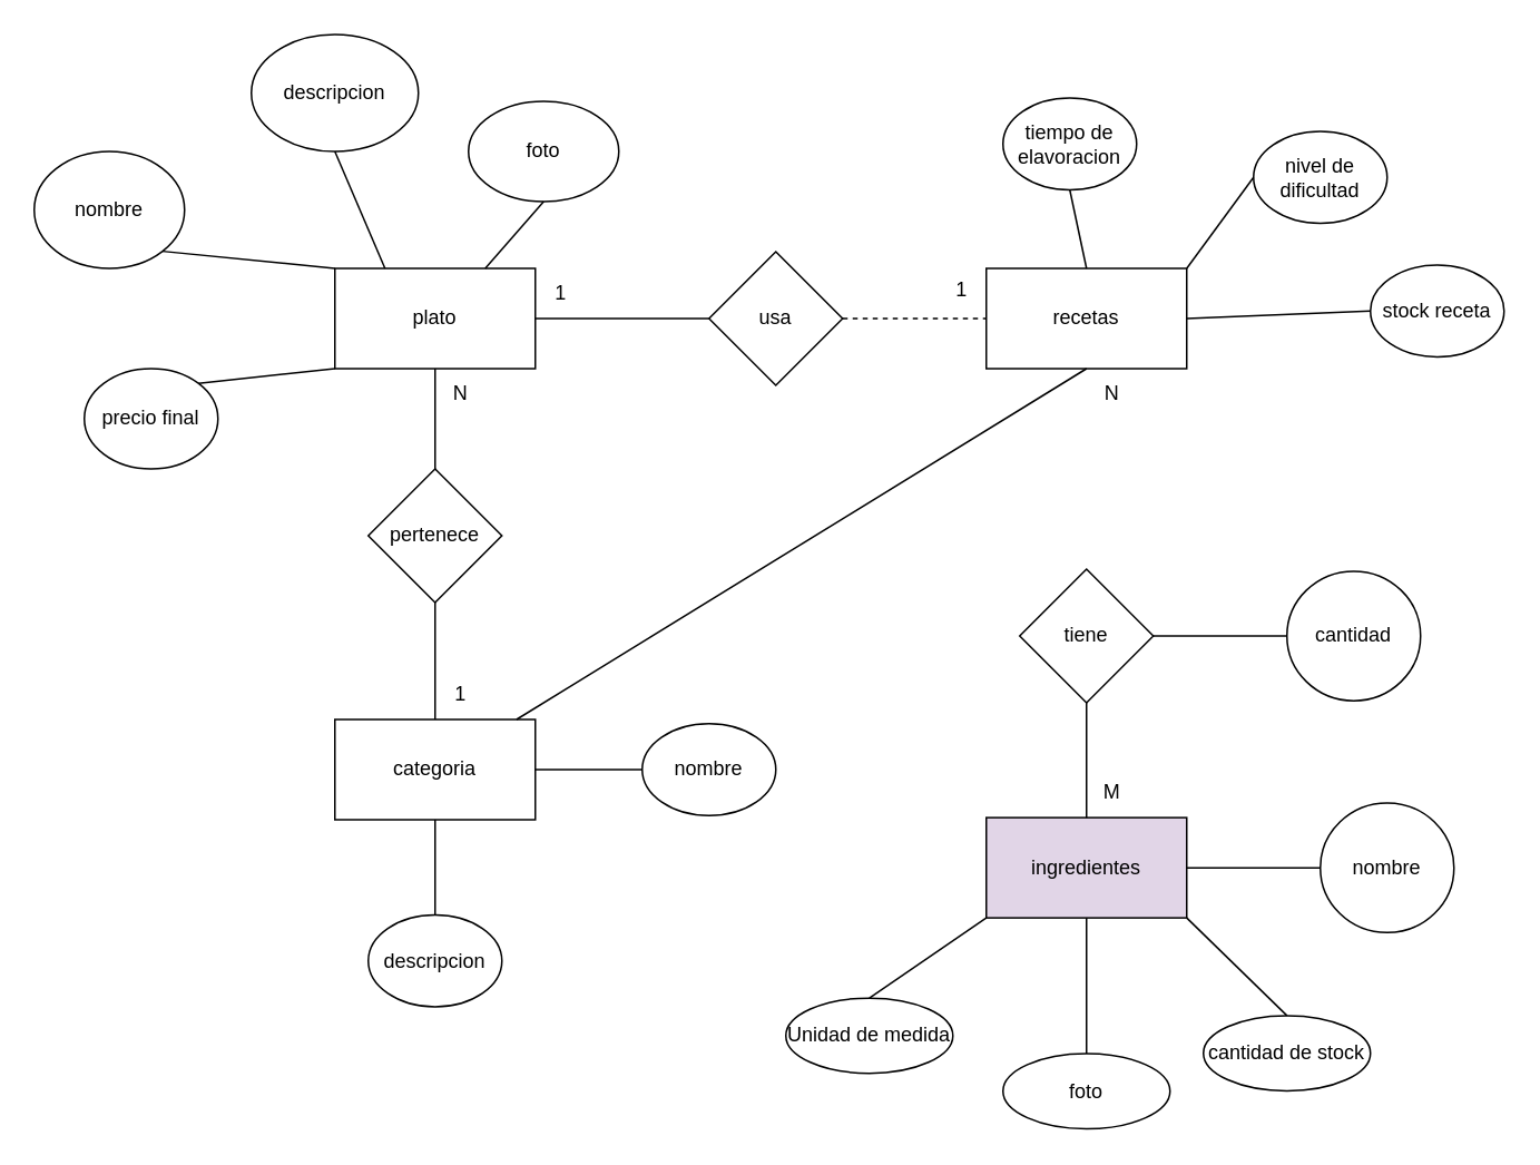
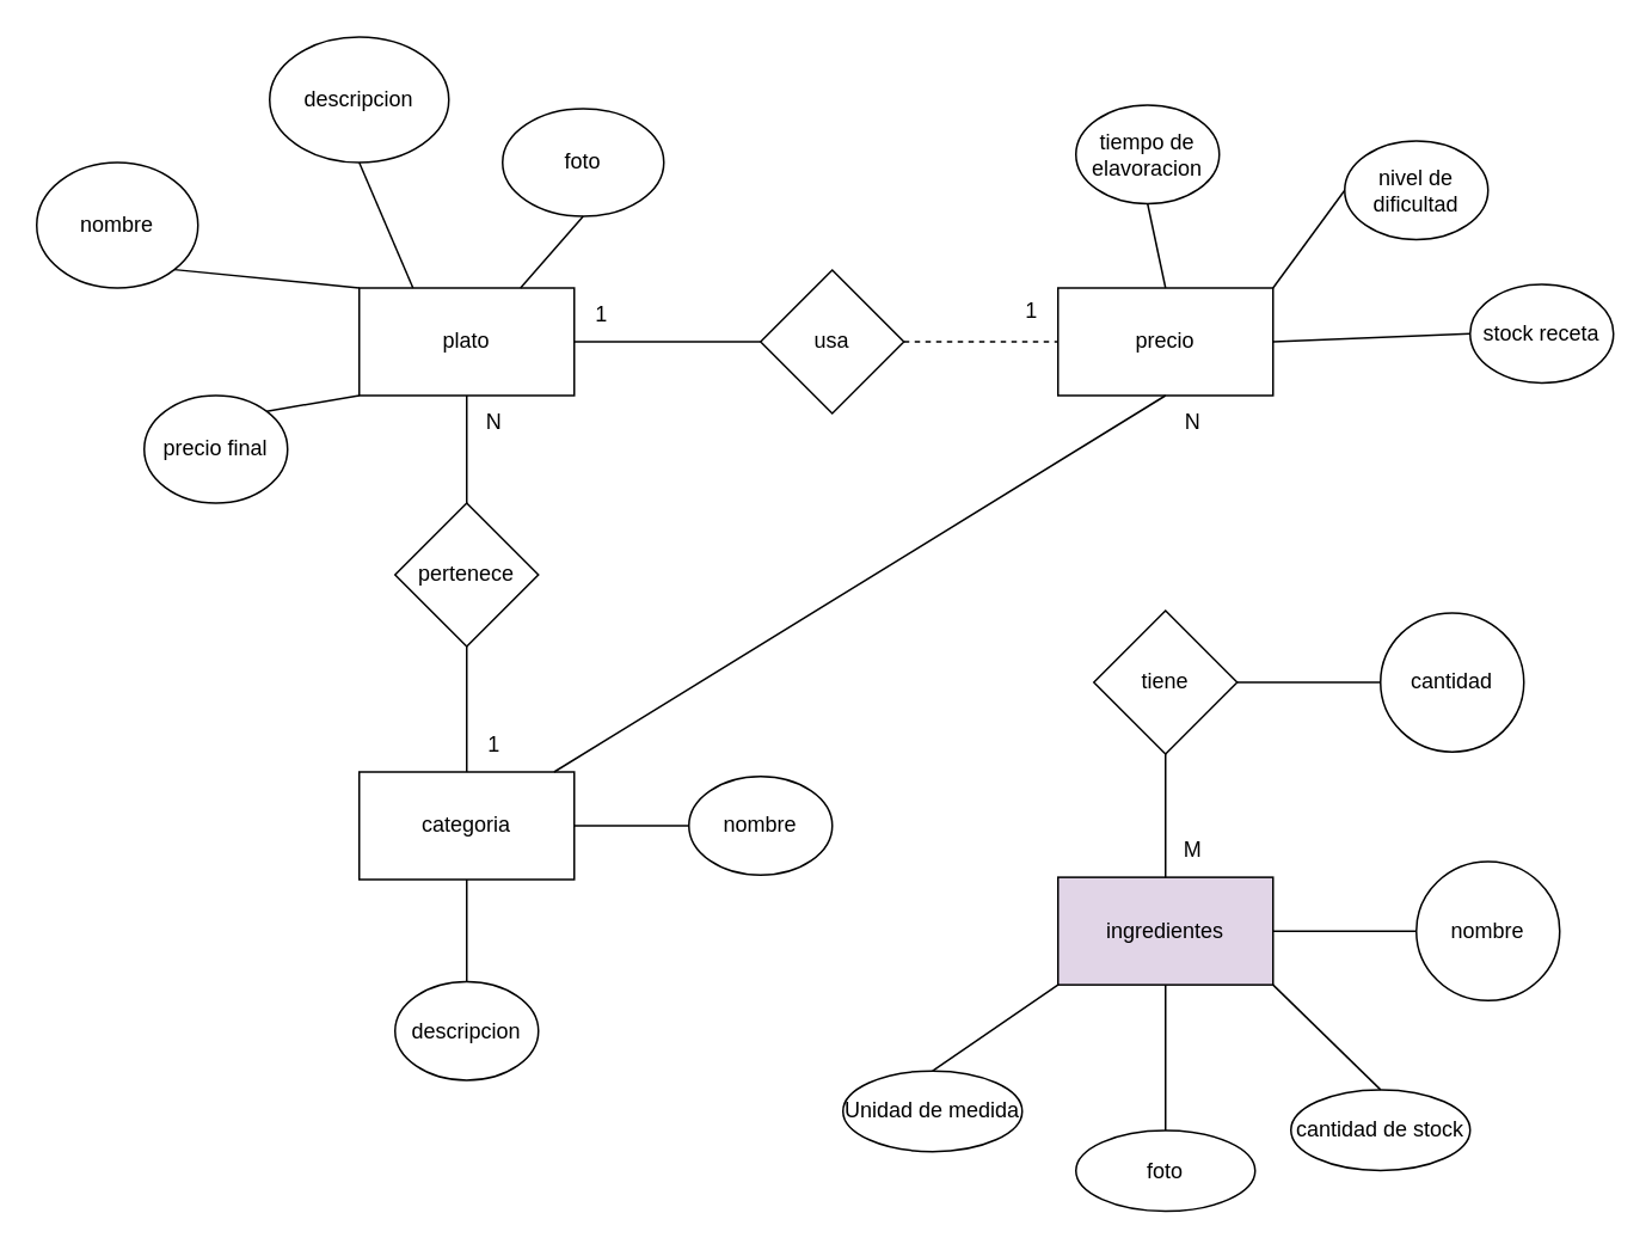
- <mxCell id="16" value="recetas" style="rounded=0;whiteSpace=wrap;html=1;" vertex="1" parent="1"><mxGeometry x="590" y="160" width="120" height="60" as="geometry" /></mxCell>
+ <mxCell id="16" value="precio" style="rounded=0;whiteSpace=wrap;html=1;" vertex="1" parent="1"><mxGeometry x="590" y="160" width="120" height="60" as="geometry" /></mxCell>
- <mxCell id="6" value="precio final" style="ellipse;whiteSpace=wrap;html=1;" vertex="1" parent="1"><mxGeometry y="220" width="80" height="60" as="geometry" x="50" /></mxCell>
+ <mxCell id="6" value="precio final" style="ellipse;whiteSpace=wrap;html=1;" vertex="1" parent="1"><mxGeometry x="80" y="220" width="80" height="60" as="geometry" /></mxCell>
